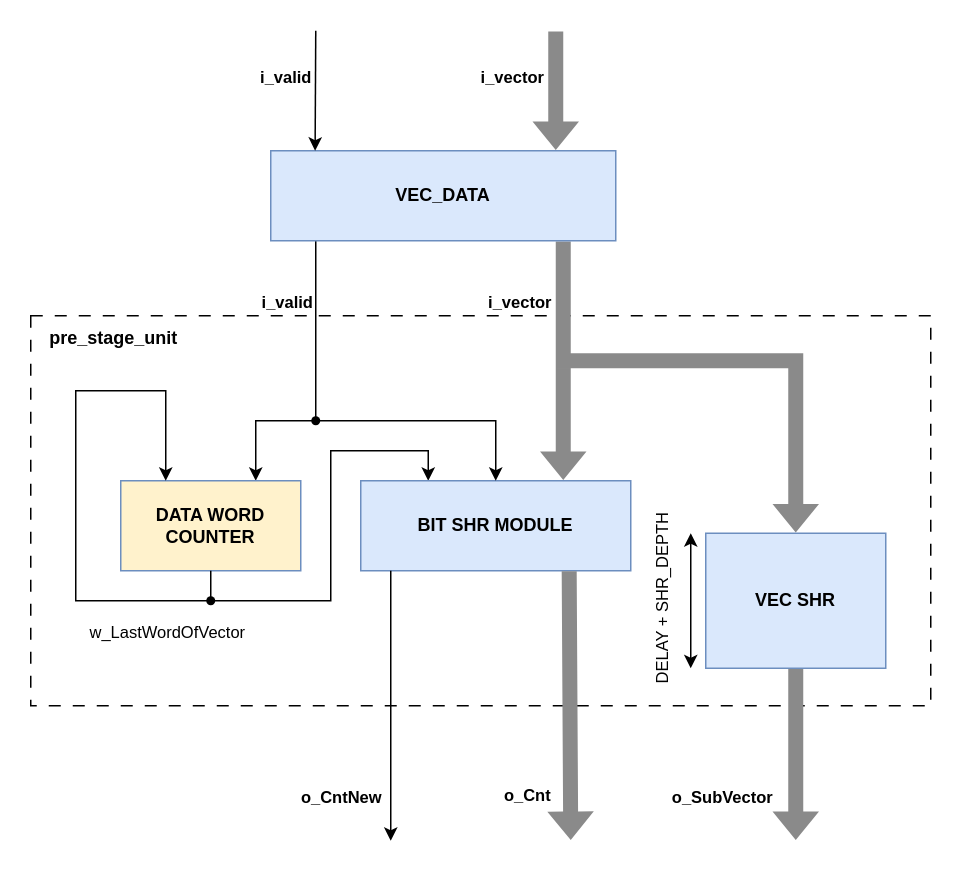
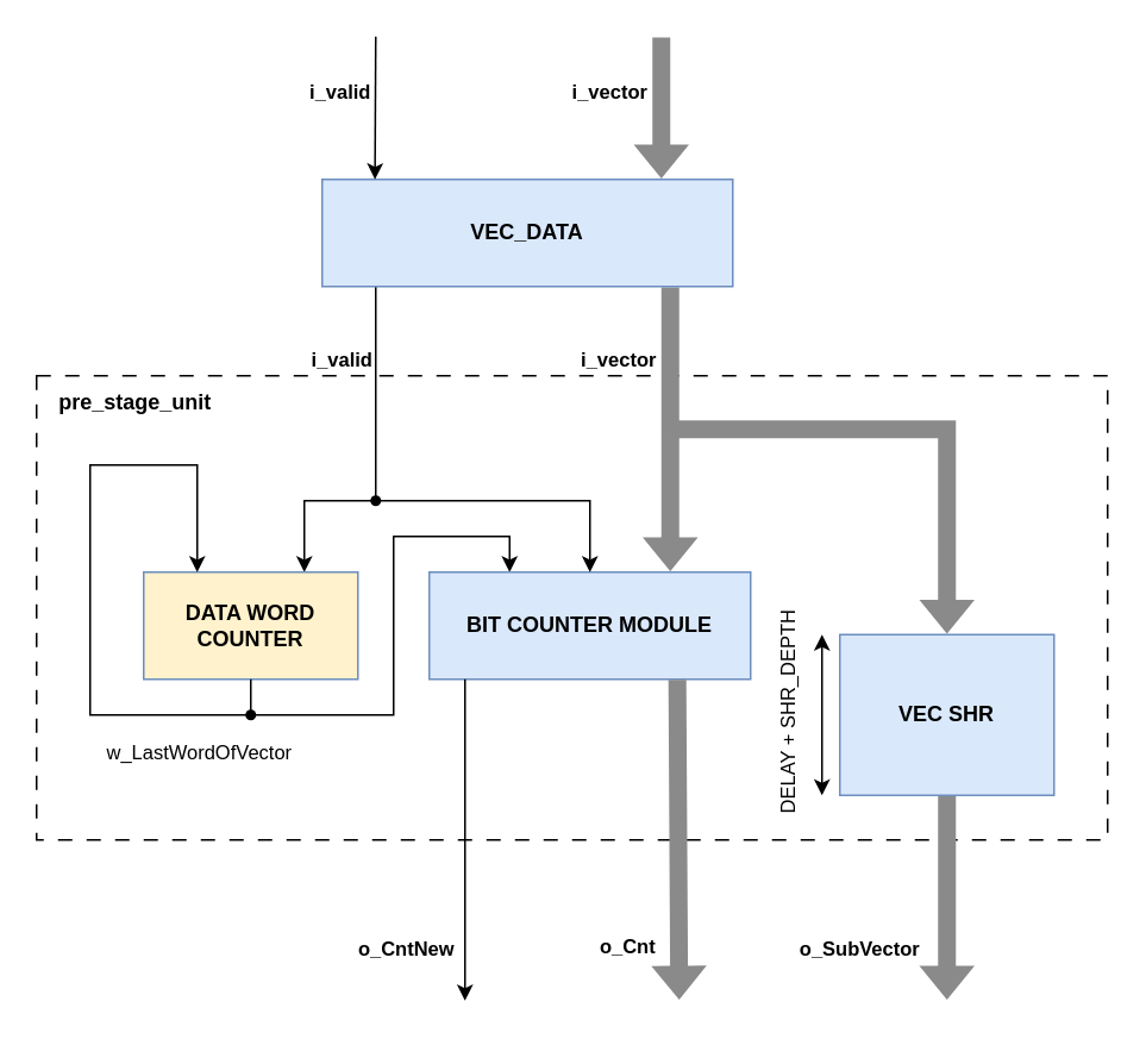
- <mxCell id="11" value="BIT SHR MODULE" style="rounded=0;whiteSpace=wrap;html=1;fontStyle=1;fillColor=#dae8fc;strokeColor=#6c8ebf;" parent="1" vertex="1"><mxGeometry x="240" y="320" width="180" height="60" as="geometry" /></mxCell>
+ <mxCell id="11" value="BIT COUNTER MODULE" style="rounded=0;whiteSpace=wrap;html=1;fontStyle=1;fillColor=#dae8fc;strokeColor=#6c8ebf;" parent="1" vertex="1"><mxGeometry x="240" y="320" width="180" height="60" as="geometry" /></mxCell>
